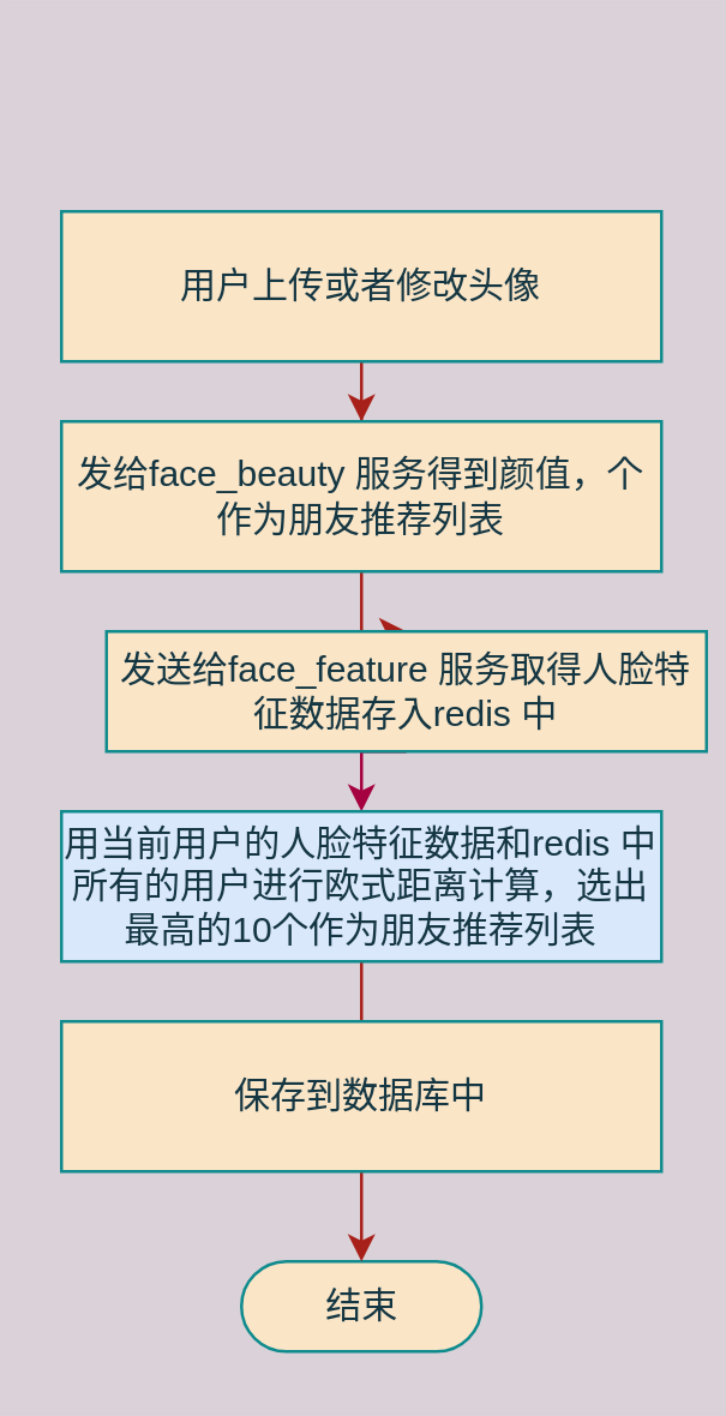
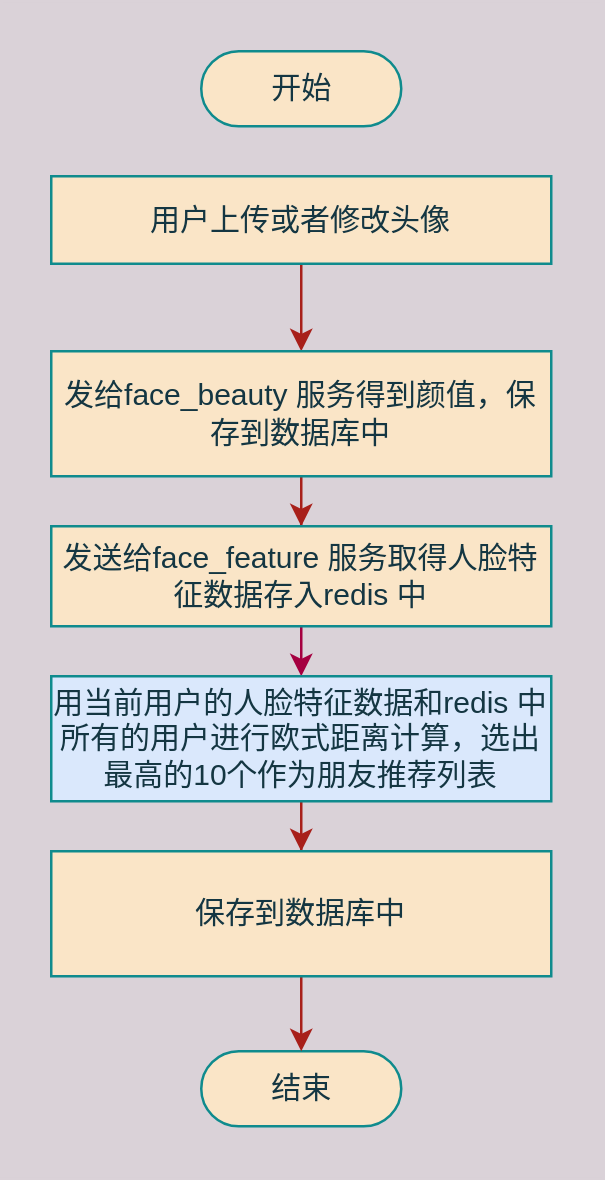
+ <mxCell id="2" value="开始" style="html=1;dashed=0;whitespace=wrap;shape=mxgraph.dfd.start;fillColor=#FAE5C7;strokeColor=#0F8B8D;fontColor=#143642;" parent="1" vertex="1"><mxGeometry x="80" y="20" width="80" height="30" as="geometry" /></mxCell>
- <mxCell id="4" value="用户上传或者修改头像" style="html=1;dashed=0;whitespace=wrap;fillColor=#FAE5C7;strokeColor=#0F8B8D;fontColor=#143642;whiteSpace=wrap;" parent="1" vertex="1"><mxGeometry x="20" y="70" width="200" height="50" as="geometry" /></mxCell>
+ <mxCell id="4" value="用户上传或者修改头像" style="html=1;dashed=0;whitespace=wrap;fillColor=#FAE5C7;strokeColor=#0F8B8D;fontColor=#143642;whiteSpace=wrap;" parent="1" vertex="1"><mxGeometry x="20" y="70" width="200" height="35" as="geometry" /></mxCell>
- <mxCell id="6" value="发给face_beauty 服务得到颜值，个作为朋友推荐列表" style="html=1;dashed=0;whitespace=wrap;fillColor=#FAE5C7;strokeColor=#0F8B8D;fontColor=#143642;whiteSpace=wrap;" parent="1" vertex="1"><mxGeometry x="20" y="140" width="200" height="50" as="geometry" /></mxCell>
+ <mxCell id="6" value="发给face_beauty 服务得到颜值，保存到数据库中" style="html=1;dashed=0;whitespace=wrap;fillColor=#FAE5C7;strokeColor=#0F8B8D;fontColor=#143642;whiteSpace=wrap;" parent="1" vertex="1"><mxGeometry x="20" y="140" width="200" height="50" as="geometry" /></mxCell>
- <mxCell id="9" value="发送给face_feature 服务取得人脸特征数据存入redis 中" style="html=1;dashed=0;whitespace=wrap;fillColor=#FAE5C7;strokeColor=#0F8B8D;fontColor=#143642;whiteSpace=wrap;" parent="1" vertex="1"><mxGeometry x="35" y="210" width="200" height="40" as="geometry" /></mxCell>
+ <mxCell id="9" value="发送给face_feature 服务取得人脸特征数据存入redis 中" style="html=1;dashed=0;whitespace=wrap;fillColor=#FAE5C7;strokeColor=#0F8B8D;fontColor=#143642;whiteSpace=wrap;" parent="1" vertex="1"><mxGeometry x="20" y="210" width="200" height="40" as="geometry" /></mxCell>
- <mxCell id="10" value="" style="edgeStyle=orthogonalEdgeStyle;rounded=0;orthogonalLoop=1;jettySize=auto;html=1;labelBackgroundColor=#DAD2D8;strokeColor=#A8201A;fontColor=#143642;endArrow=none;" parent="1" source="11" target="13" edge="1"><mxGeometry relative="1" as="geometry" /></mxCell>
+ <mxCell id="10" value="" style="edgeStyle=orthogonalEdgeStyle;rounded=0;orthogonalLoop=1;jettySize=auto;html=1;labelBackgroundColor=#DAD2D8;strokeColor=#A8201A;fontColor=#143642;" parent="1" source="11" target="13" edge="1"><mxGeometry relative="1" as="geometry" /></mxCell>
